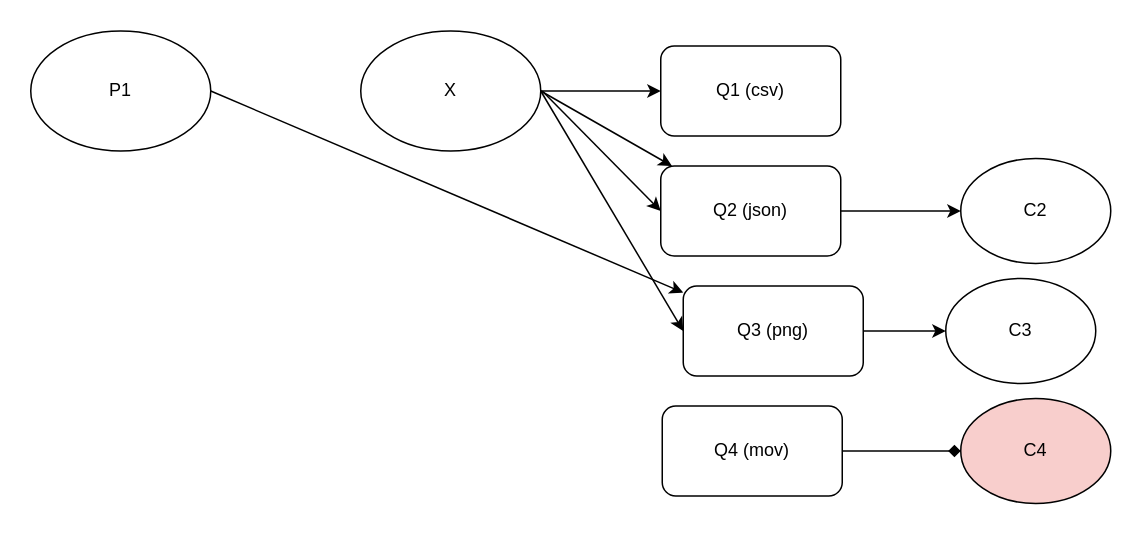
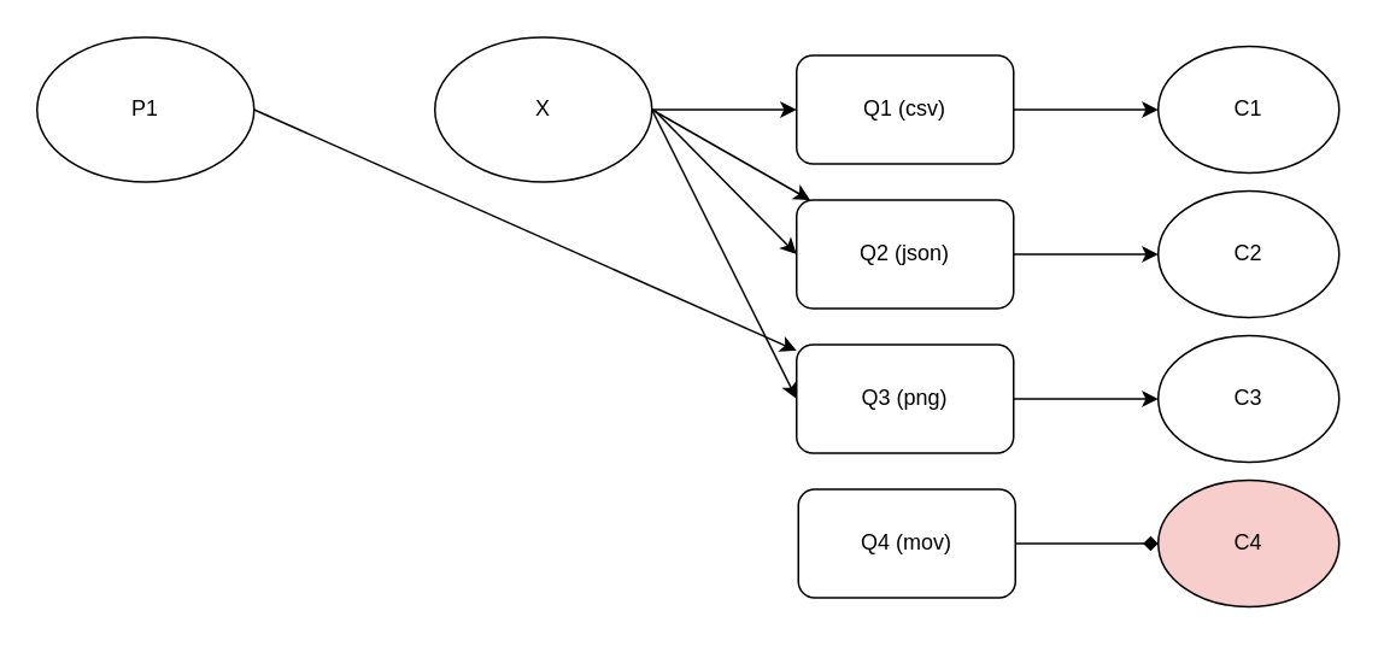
+ <mxCell id="18" value="" style="endArrow=classic;html=1;entryX=0;entryY=0.5;entryDx=0;entryDy=0;exitX=1;exitY=0.5;exitDx=0;exitDy=0;" edge="1" parent="1" source="5" target="16"><mxGeometry width="50" height="50" relative="1" as="geometry"><mxPoint x="250" y="360" as="sourcePoint" /><mxPoint x="300" y="310" as="targetPoint" /></mxGeometry></mxCell>
+ <mxCell id="16" value="C1" style="ellipse;whiteSpace=wrap;html=1;" vertex="1" parent="1"><mxGeometry x="640" y="25" width="100" height="70" as="geometry" /></mxCell>
- <mxCell id="9" value="Q3 (png)" style="rounded=1;whiteSpace=wrap;html=1;" vertex="1" parent="1"><mxGeometry x="455" y="190" width="120" height="60" as="geometry" /></mxCell>
+ <mxCell id="9" value="Q3 (png)" style="rounded=1;whiteSpace=wrap;html=1;" vertex="1" parent="1"><mxGeometry x="440" y="190" width="120" height="60" as="geometry" /></mxCell>
- <mxCell id="14" value="C3" style="ellipse;whiteSpace=wrap;html=1;" vertex="1" parent="1"><mxGeometry x="630" y="185" width="100" height="70" as="geometry" /></mxCell>
+ <mxCell id="14" value="C3" style="ellipse;whiteSpace=wrap;html=1;" vertex="1" parent="1"><mxGeometry x="640" y="185" width="100" height="70" as="geometry" /></mxCell>
